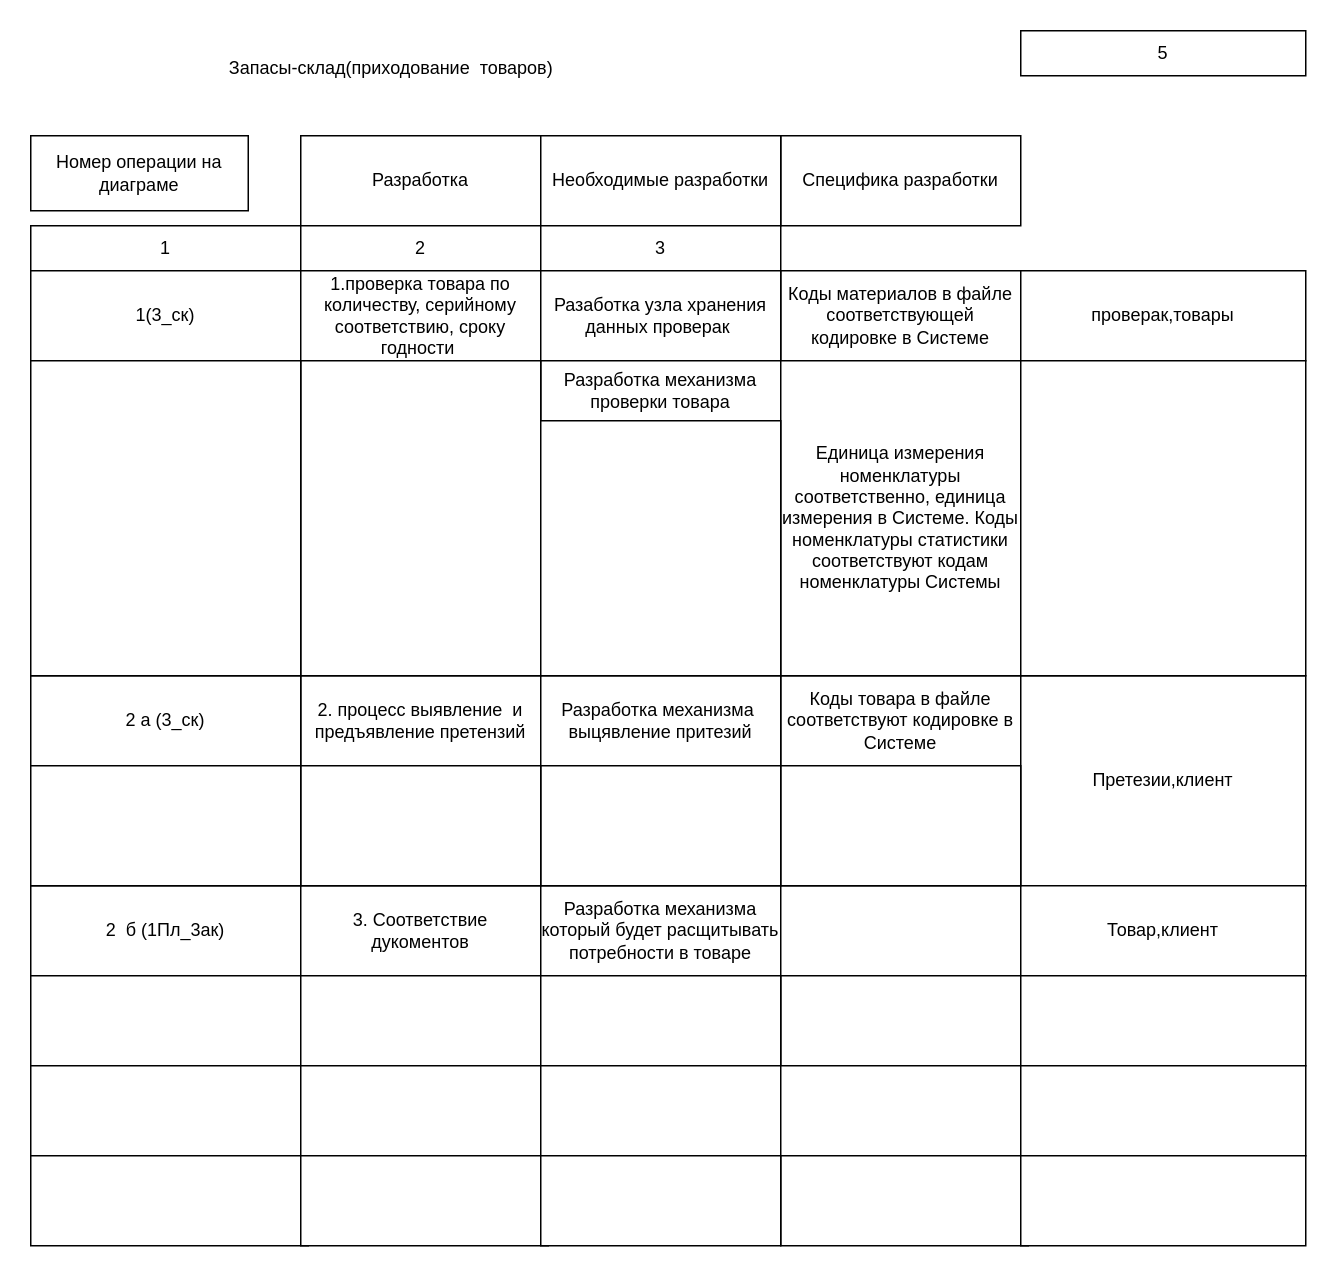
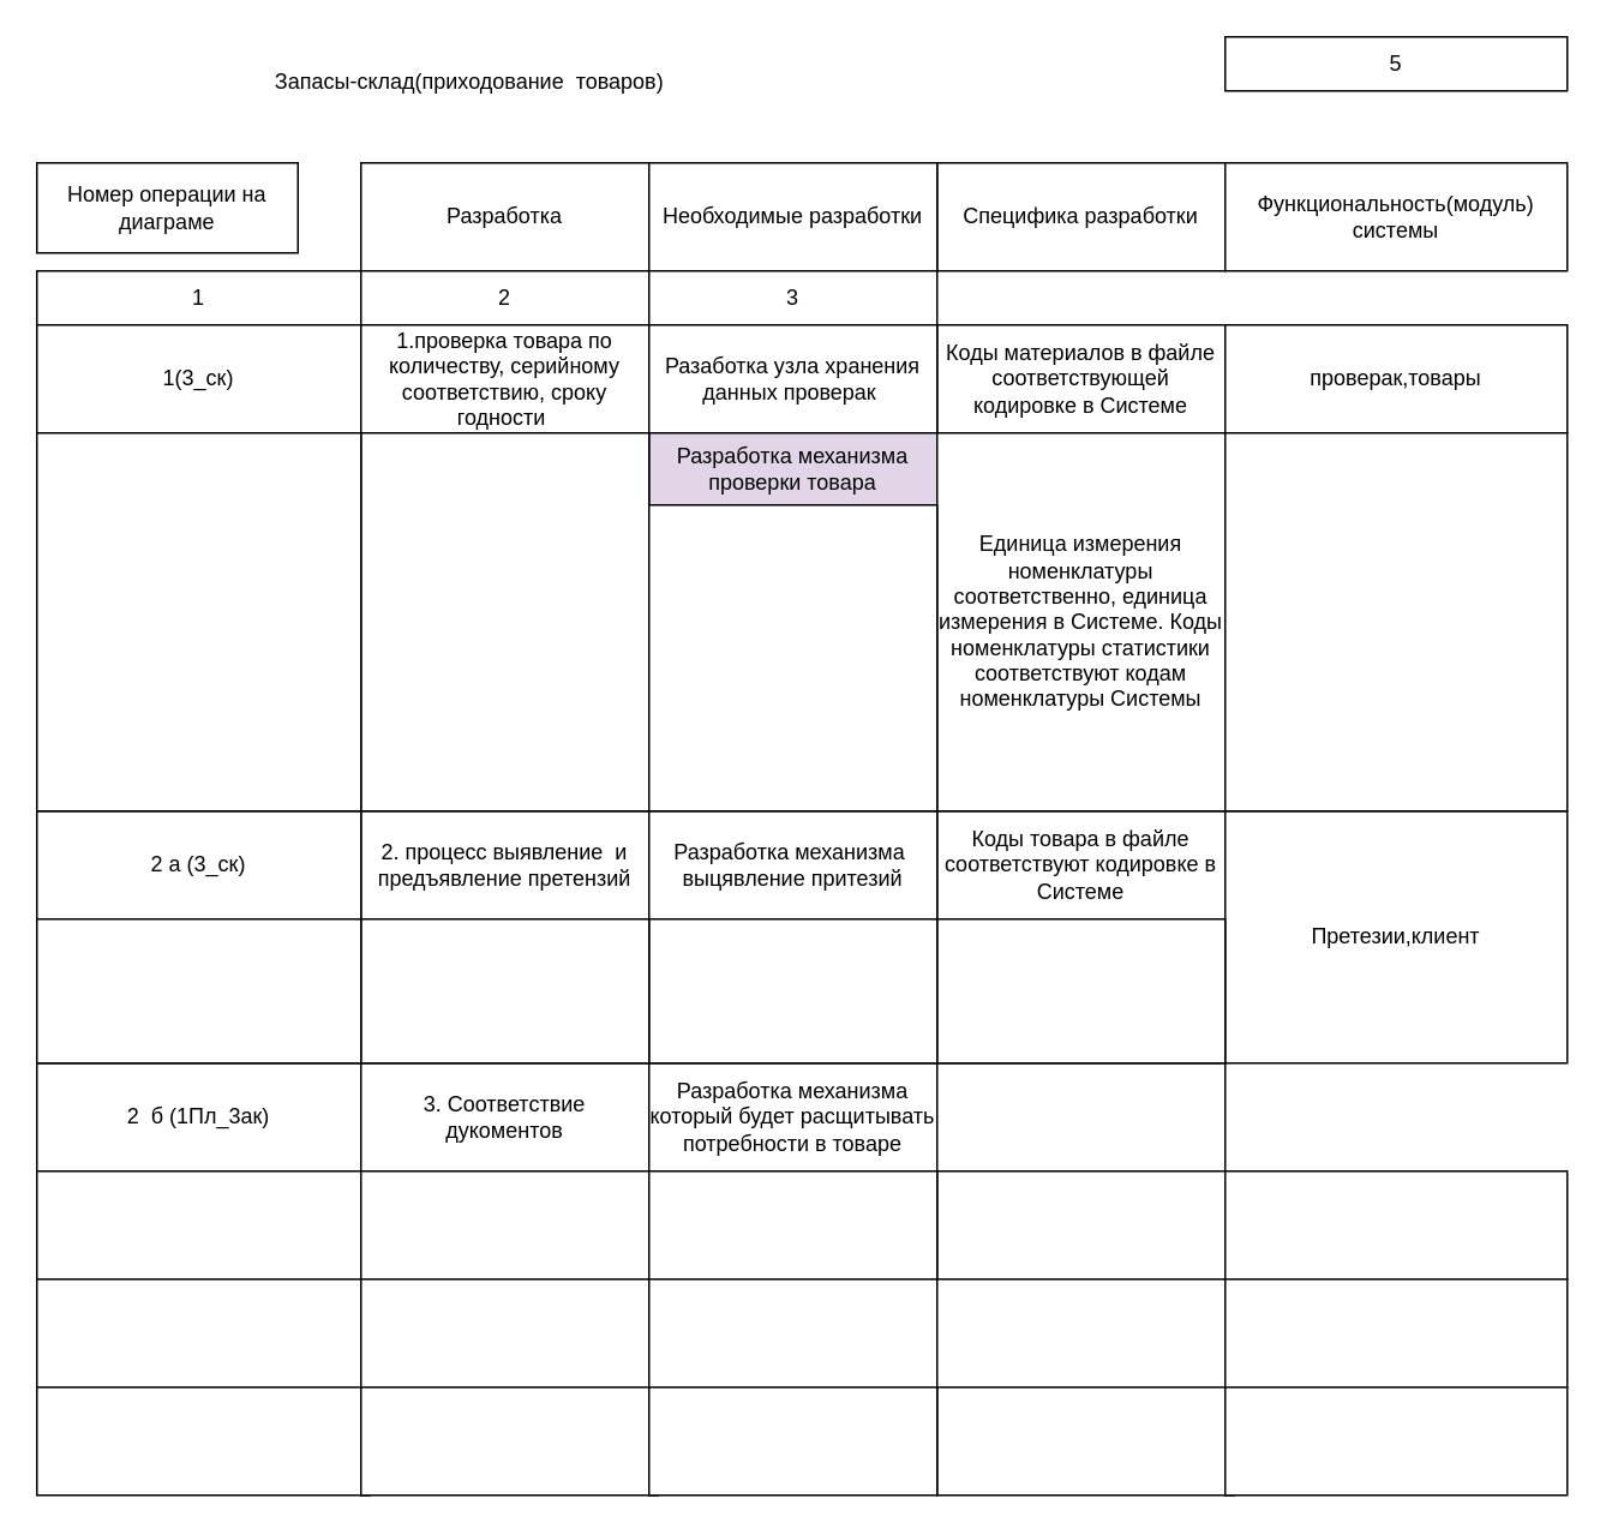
+ <mxCell id="6" value="Функциональность(модуль) системы" style="rounded=0;whiteSpace=wrap;html=1;" vertex="1" parent="1"><mxGeometry x="680" y="90" width="190" height="60" as="geometry" /></mxCell>
- <mxCell id="31" value="Разработка механизма проверки товара" style="rounded=0;whiteSpace=wrap;html=1;" vertex="1" parent="1"><mxGeometry x="360" y="240" width="160" height="40" as="geometry" /></mxCell>
+ <mxCell id="31" value="Разработка механизма проверки товара" style="rounded=0;whiteSpace=wrap;html=1;fillColor=#e1d5e7;" vertex="1" parent="1"><mxGeometry x="360" y="240" width="160" height="40" as="geometry" /></mxCell>
- <mxCell id="24" value="Товар,клиент" style="rounded=0;whiteSpace=wrap;html=1;" vertex="1" parent="1"><mxGeometry x="680" y="590" width="190" height="60" as="geometry" /></mxCell>
